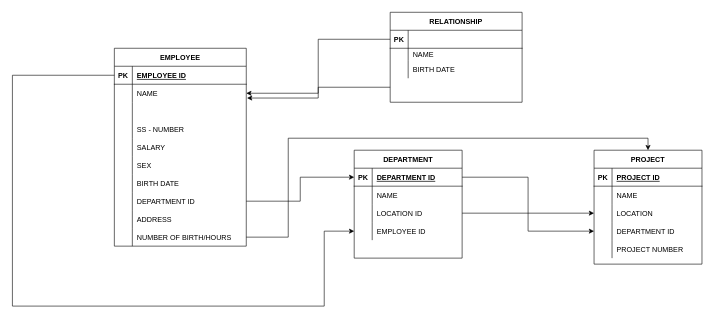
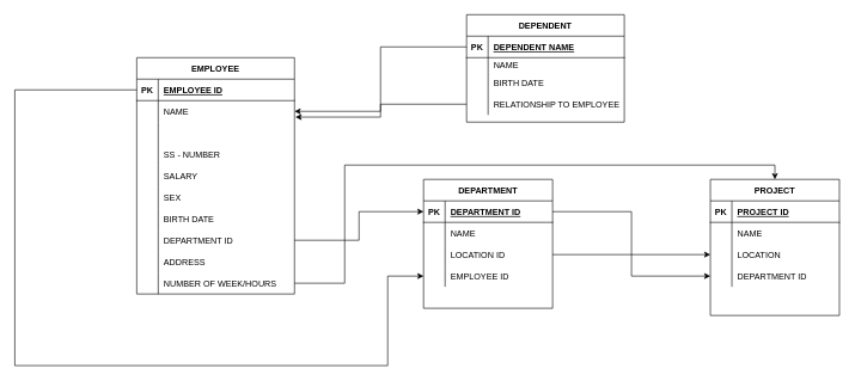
- <mxCell id="67" value="RELATIONSHIP" style="shape=table;startSize=30;container=1;collapsible=1;childLayout=tableLayout;fixedRows=1;rowLines=0;fontStyle=1;align=center;resizeLast=1;" vertex="1" parent="1"><mxGeometry x="650" y="20" width="220" height="150" as="geometry" /></mxCell>
+ <mxCell id="67" value="DEPENDENT" style="shape=table;startSize=30;container=1;collapsible=1;childLayout=tableLayout;fixedRows=1;rowLines=0;fontStyle=1;align=center;resizeLast=1;" vertex="1" parent="1"><mxGeometry x="650" y="20" width="220" height="150" as="geometry" /></mxCell>
+ <mxCell id="70" value="DEPENDENT NAME" style="shape=partialRectangle;connectable=0;fillColor=none;top=0;left=0;bottom=0;right=0;align=left;spacingLeft=6;fontStyle=5;overflow=hidden;" vertex="1" parent="68"><mxGeometry x="30" width="190" height="30" as="geometry" /></mxCell>
+ <mxCell id="79" value="RELATIONSHIP TO EMPLOYEE" style="shape=partialRectangle;connectable=0;fillColor=none;top=0;left=0;bottom=0;right=0;align=left;spacingLeft=6;overflow=hidden;" vertex="1" parent="77"><mxGeometry x="30" width="190" height="30" as="geometry" /></mxCell>
- <mxCell id="66" value="NUMBER OF BIRTH/HOURS" style="shape=partialRectangle;connectable=0;fillColor=none;top=0;left=0;bottom=0;right=0;align=left;spacingLeft=6;overflow=hidden;" vertex="1" parent="64"><mxGeometry x="30" width="190" height="30" as="geometry" /></mxCell>
+ <mxCell id="66" value="NUMBER OF WEEK/HOURS" style="shape=partialRectangle;connectable=0;fillColor=none;top=0;left=0;bottom=0;right=0;align=left;spacingLeft=6;overflow=hidden;" vertex="1" parent="64"><mxGeometry x="30" width="190" height="30" as="geometry" /></mxCell>
- <mxCell id="21" value="PROJECT NUMBER" style="shape=partialRectangle;connectable=0;fillColor=none;top=0;left=0;bottom=0;right=0;align=left;spacingLeft=6;overflow=hidden;" vertex="1" parent="19"><mxGeometry x="30" width="150" height="30" as="geometry" /></mxCell>
